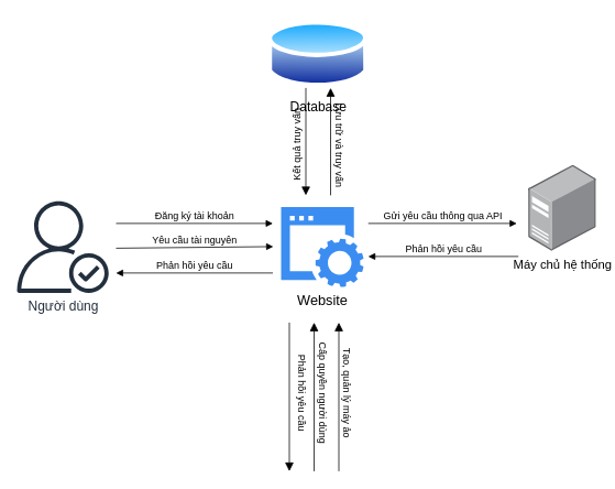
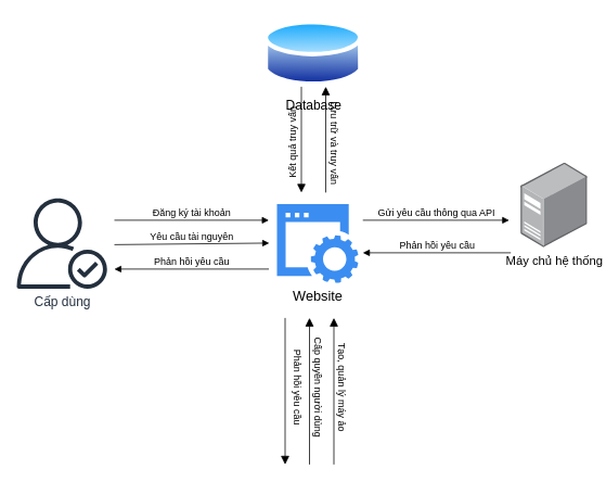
- <mxCell id="3" value="&lt;font style=&quot;font-size: 16px;&quot;&gt;Người dùng&lt;/font&gt;" style="sketch=0;outlineConnect=0;fontColor=#232F3E;gradientColor=none;fillColor=#232F3D;strokeColor=none;dashed=0;verticalLabelPosition=bottom;verticalAlign=top;align=center;html=1;fontSize=12;fontStyle=0;aspect=fixed;pointerEvents=1;shape=mxgraph.aws4.authenticated_user;" vertex="1" parent="1"><mxGeometry x="20" y="243" width="111" height="111" as="geometry" /></mxCell>
+ <mxCell id="3" value="&lt;font style=&quot;font-size: 16px;&quot;&gt;Cấp dùng&lt;/font&gt;" style="sketch=0;outlineConnect=0;fontColor=#232F3E;gradientColor=none;fillColor=#232F3D;strokeColor=none;dashed=0;verticalLabelPosition=bottom;verticalAlign=top;align=center;html=1;fontSize=12;fontStyle=0;aspect=fixed;pointerEvents=1;shape=mxgraph.aws4.authenticated_user;" vertex="1" parent="1"><mxGeometry x="20" y="243" width="111" height="111" as="geometry" /></mxCell>
